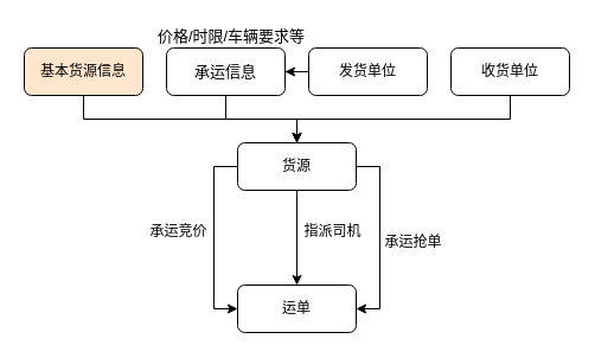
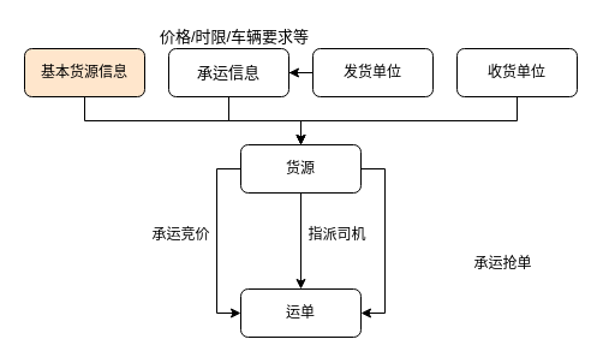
- <mxCell id="17" value="承运抢单" style="text;html=1;align=center;verticalAlign=middle;resizable=0;points=[];;autosize=1;fontSize=12;" vertex="1" parent="1"><mxGeometry x="318" y="194" width="60" height="20" as="geometry" /></mxCell>
+ <mxCell id="17" value="承运抢单" style="text;html=1;align=center;verticalAlign=middle;resizable=0;points=[];;autosize=1;fontSize=12;" vertex="1" parent="1"><mxGeometry x="388" y="209" width="60" height="20" as="geometry" /></mxCell>
